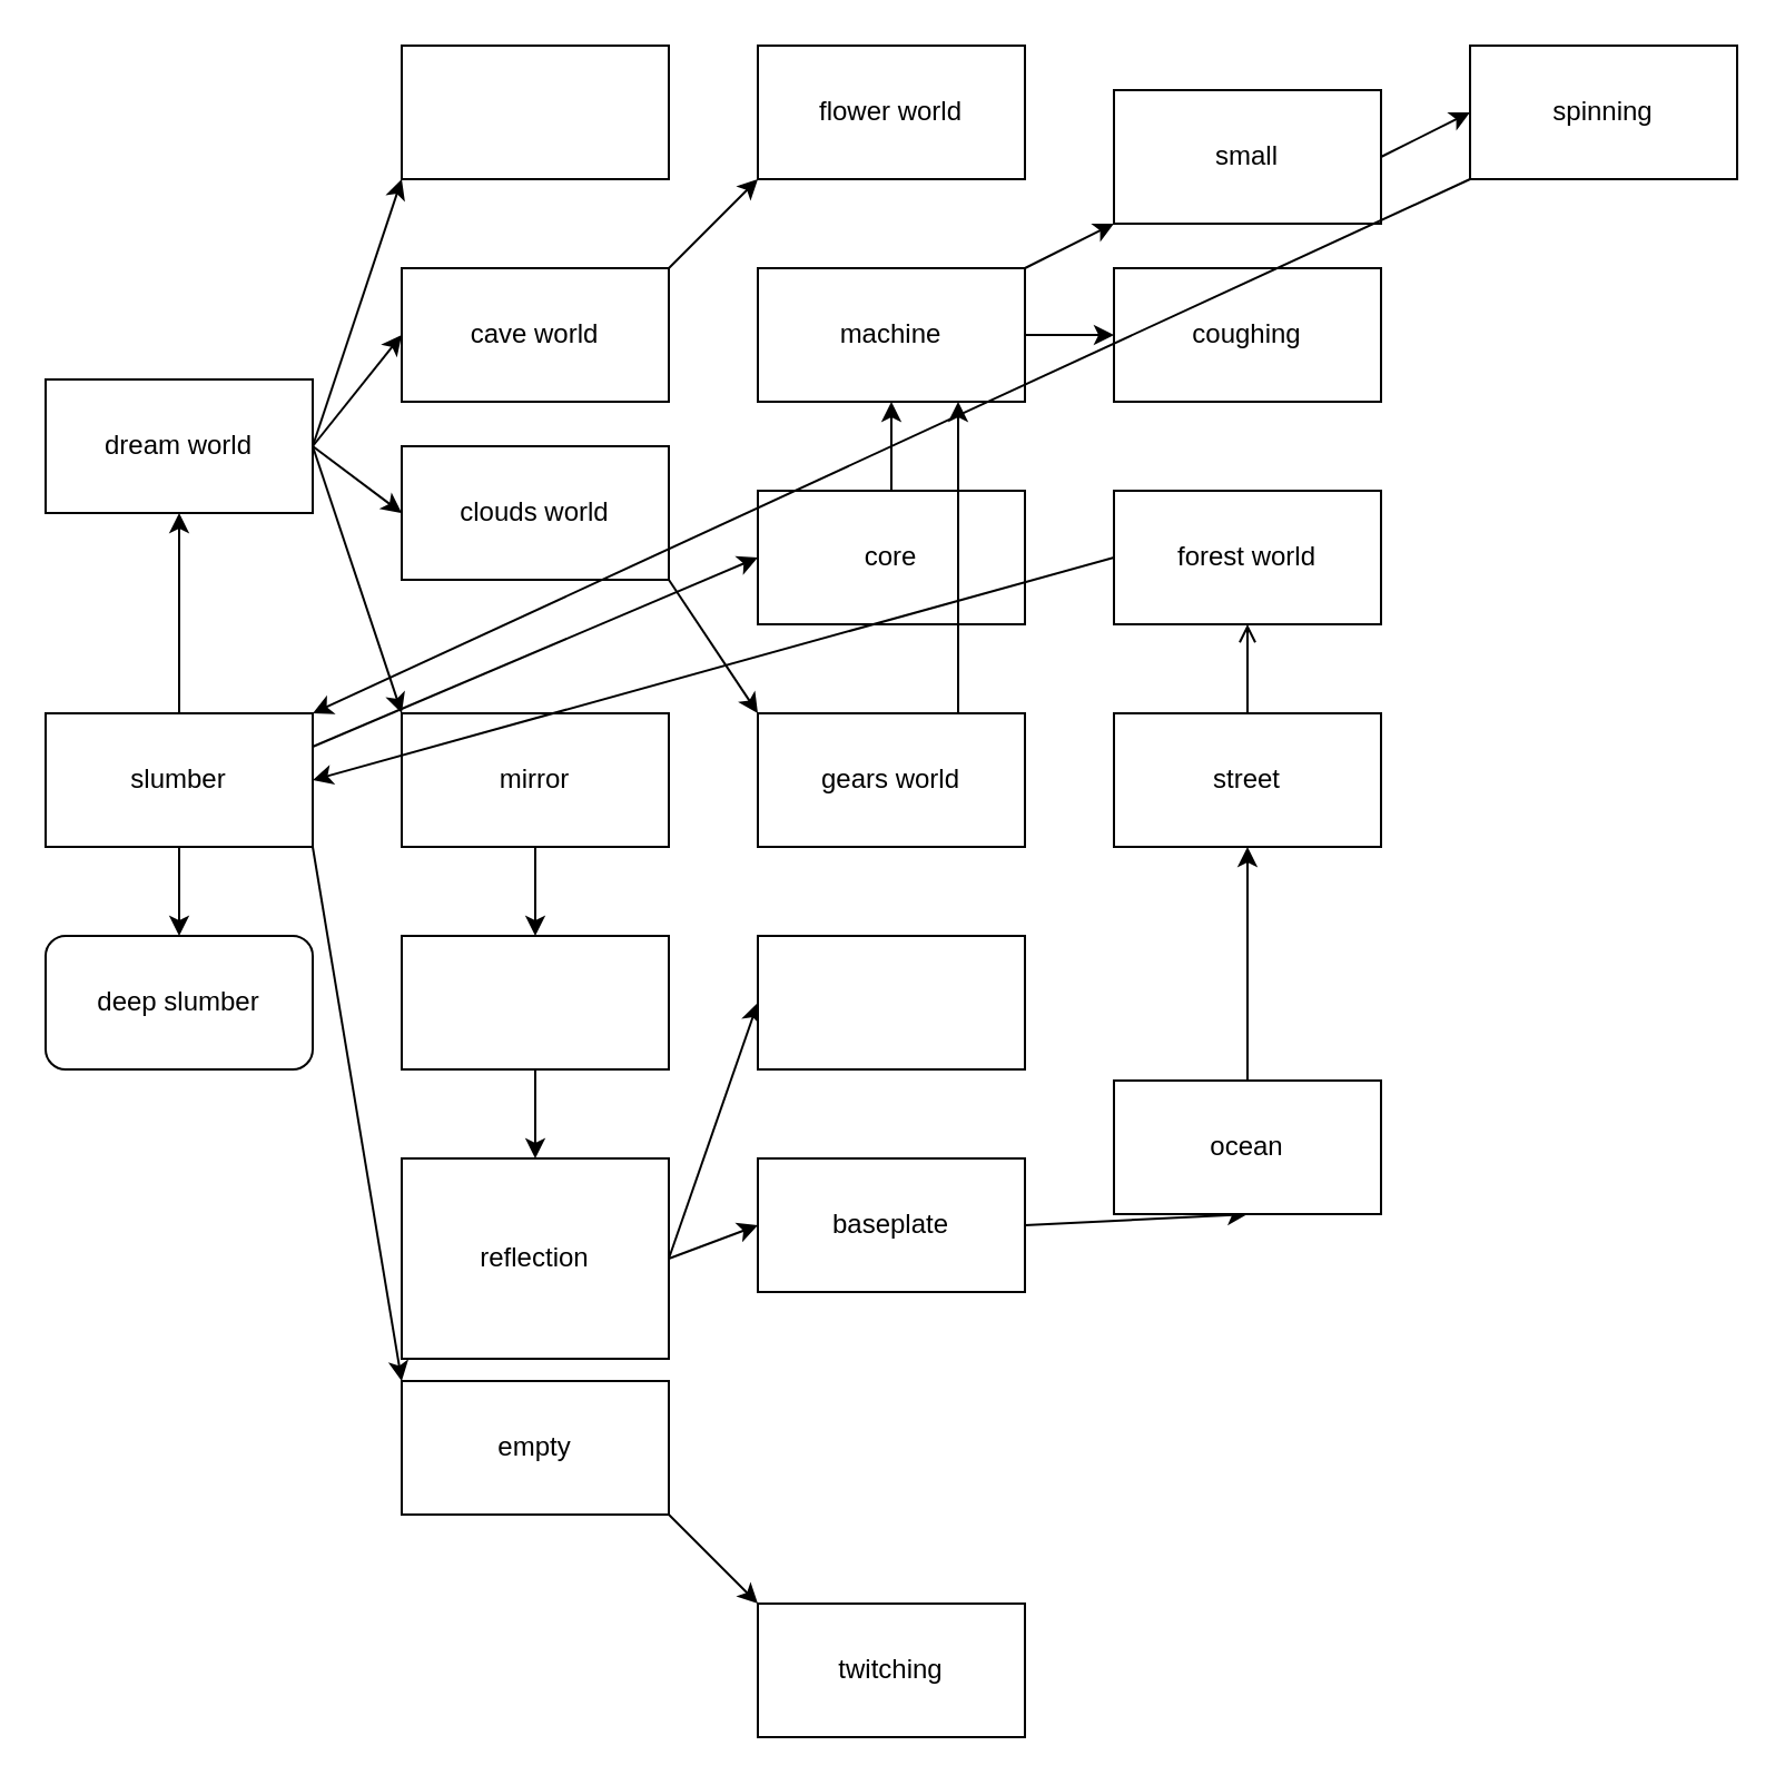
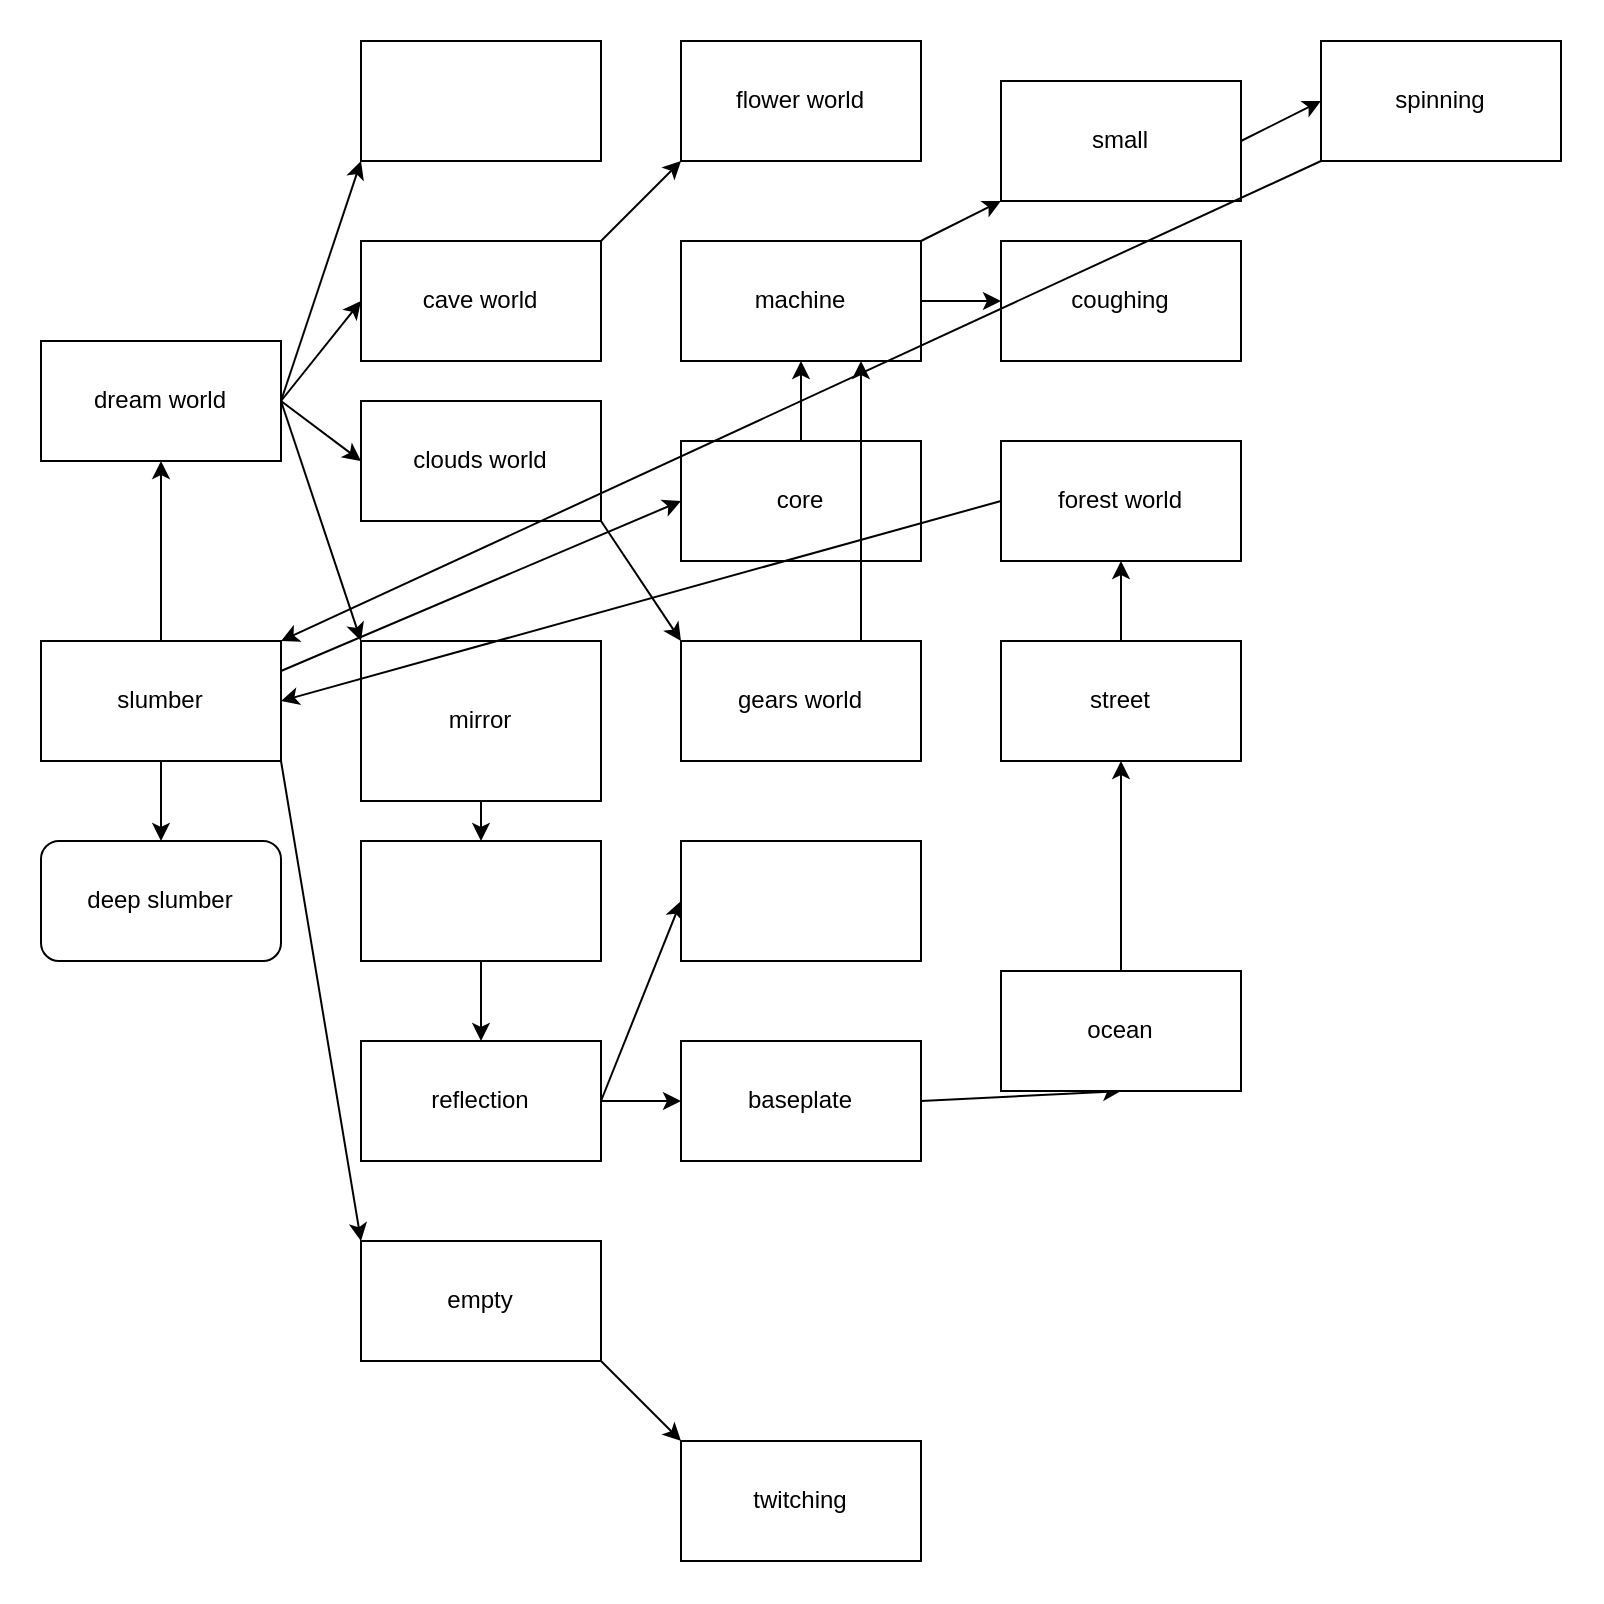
- <mxCell id="24" style="edgeStyle=none;rounded=0;orthogonalLoop=1;jettySize=auto;html=1;exitX=0.5;exitY=0;exitDx=0;exitDy=0;entryX=0.5;entryY=1;entryDx=0;entryDy=0;endArrow=open;" edge="1" parent="1" source="25" target="27"><mxGeometry relative="1" as="geometry" /></mxCell>
+ <mxCell id="24" style="edgeStyle=none;rounded=0;orthogonalLoop=1;jettySize=auto;html=1;exitX=0.5;exitY=0;exitDx=0;exitDy=0;entryX=0.5;entryY=1;entryDx=0;entryDy=0;" edge="1" parent="1" source="25" target="27"><mxGeometry relative="1" as="geometry" /></mxCell>
- <mxCell id="15" value="mirror" style="rounded=0;whiteSpace=wrap;html=1;shadow=0;" vertex="1" parent="1"><mxGeometry x="180" y="320" width="120" height="60" as="geometry" /></mxCell>
+ <mxCell id="15" value="mirror" style="rounded=0;whiteSpace=wrap;html=1;shadow=0;" vertex="1" parent="1"><mxGeometry x="180" y="320" width="120" height="80" as="geometry" /></mxCell>
- <mxCell id="18" value="reflection" style="rounded=0;whiteSpace=wrap;html=1;shadow=0;" vertex="1" parent="1"><mxGeometry x="180" y="520" width="120" height="90" as="geometry" /></mxCell>
+ <mxCell id="18" value="reflection" style="rounded=0;whiteSpace=wrap;html=1;shadow=0;" vertex="1" parent="1"><mxGeometry x="180" y="520" width="120" height="60" as="geometry" /></mxCell>
